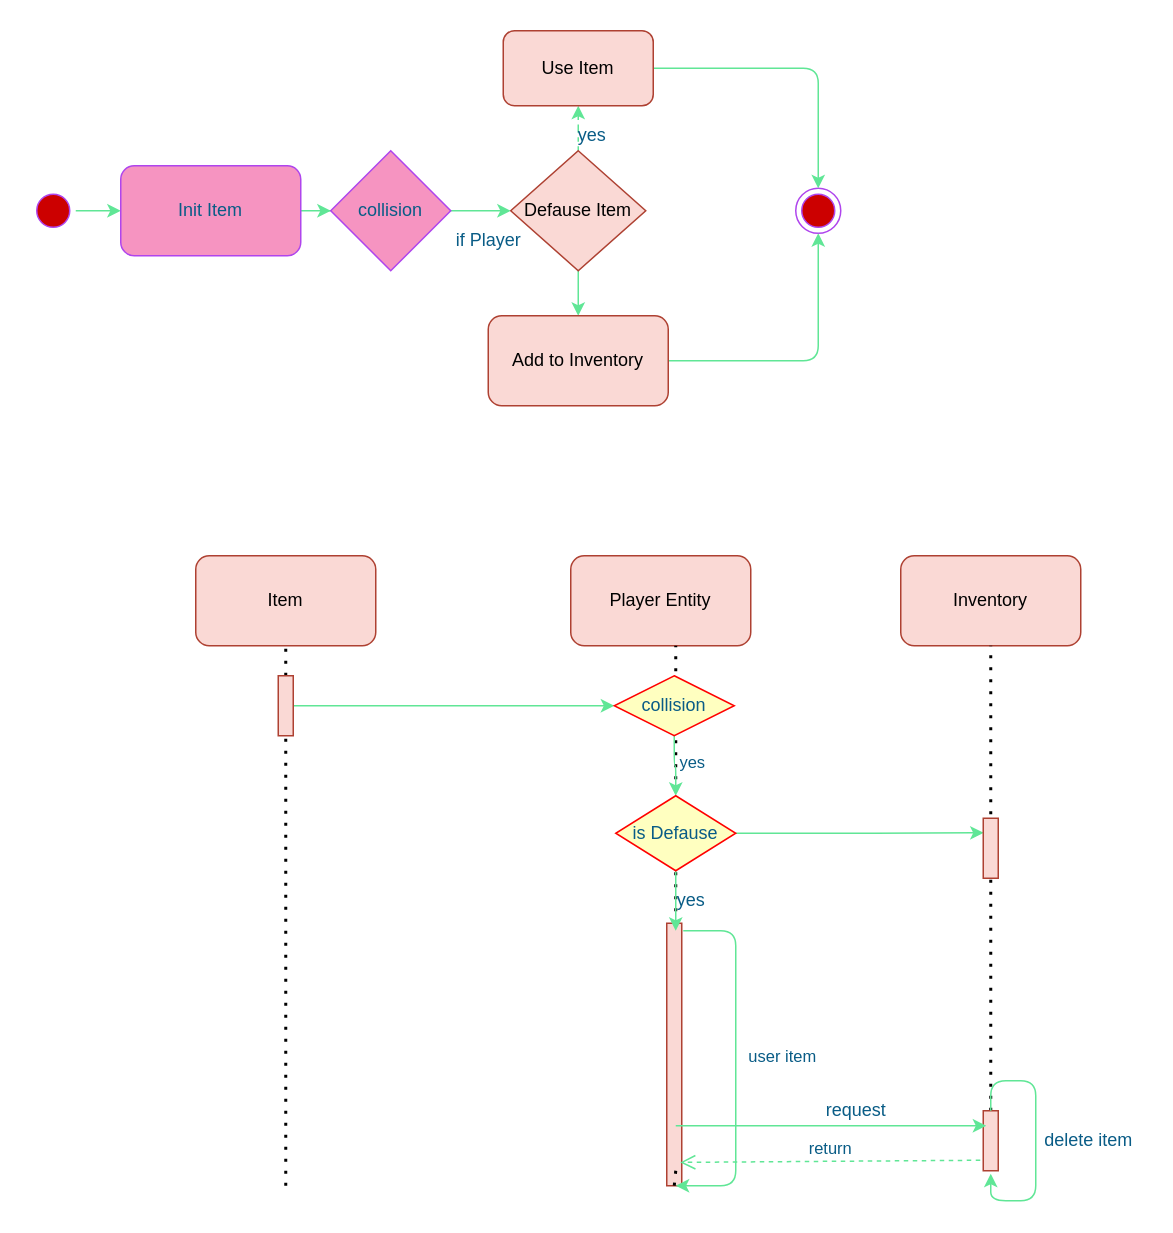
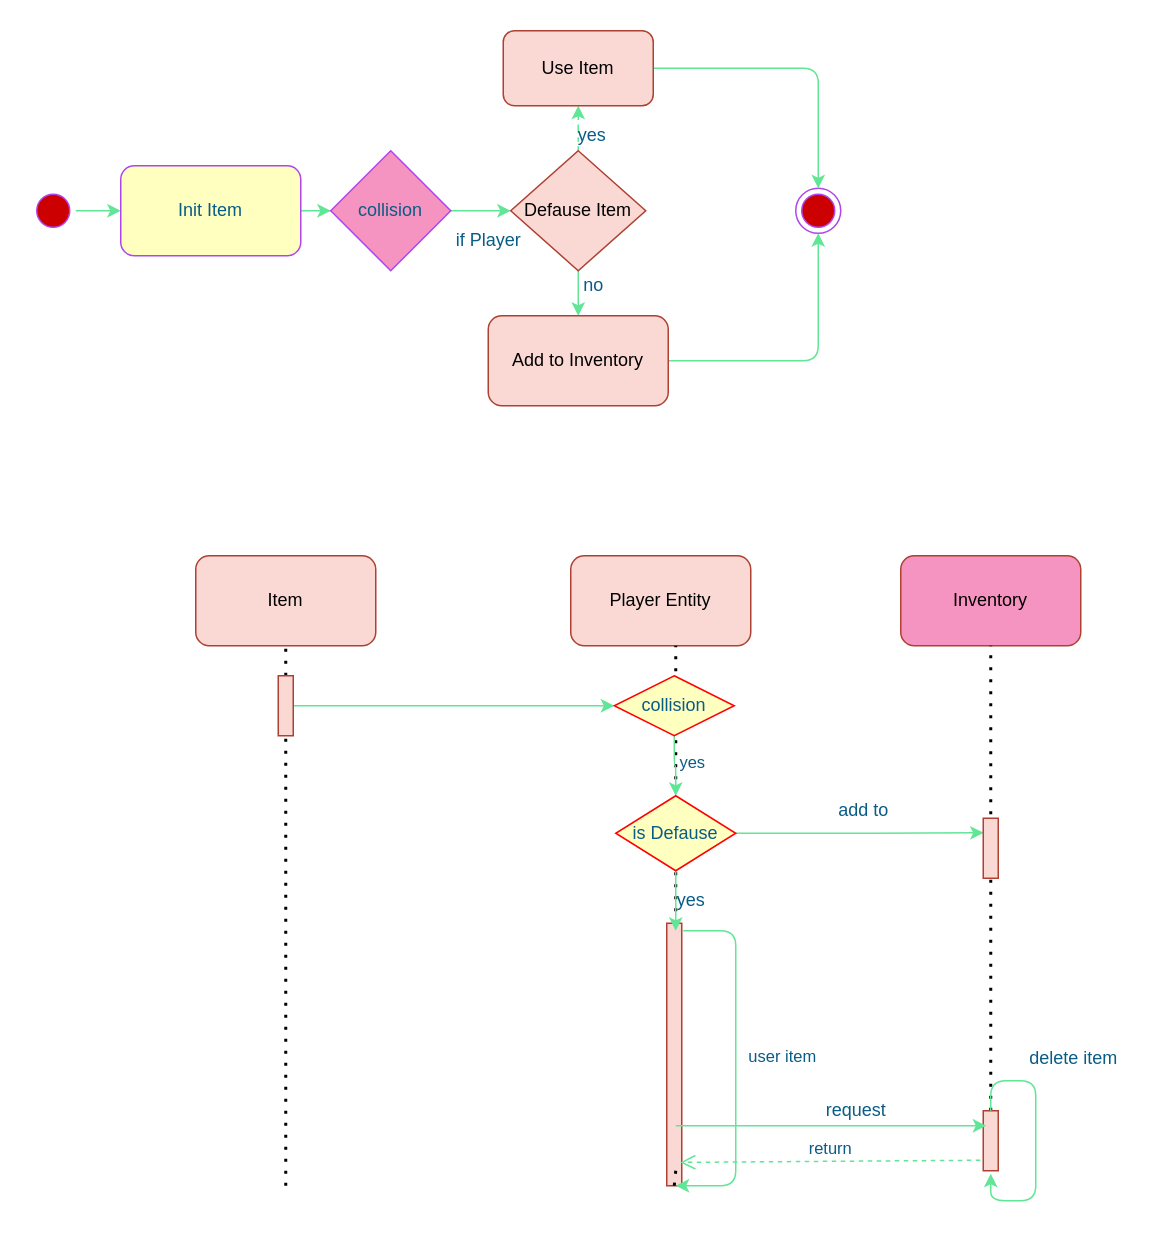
- <mxCell id="5" value="Init Item" style="rounded=1;whiteSpace=wrap;html=1;fillColor=#F694C1;strokeColor=#AF45ED;fontColor=#095C86;" vertex="1" parent="1"><mxGeometry x="80" y="110" width="120" height="60" as="geometry" /></mxCell>
+ <mxCell id="5" value="Init Item" style="rounded=1;whiteSpace=wrap;html=1;fillColor=#ffffc0;strokeColor=#AF45ED;fontColor=#095C86;" vertex="1" parent="1"><mxGeometry x="80" y="110" width="120" height="60" as="geometry" /></mxCell>
+ <mxCell id="32" value="no" style="text;html=1;align=center;verticalAlign=middle;resizable=0;points=[];autosize=1;strokeColor=none;fillColor=none;fontColor=#095C86;" vertex="1" parent="1"><mxGeometry x="380" y="180" width="30" height="20" as="geometry" /></mxCell>
- <mxCell id="36" value="Inventory" style="rounded=1;whiteSpace=wrap;html=1;sketch=0;strokeColor=#ae4132;fillColor=#fad9d5;" vertex="1" parent="1"><mxGeometry x="600" y="370" width="120" height="60" as="geometry" /></mxCell>
+ <mxCell id="36" value="Inventory" style="rounded=1;whiteSpace=wrap;html=1;sketch=0;strokeColor=#ae4132;fillColor=#f694c1;" vertex="1" parent="1"><mxGeometry x="600" y="370" width="120" height="60" as="geometry" /></mxCell>
+ <mxCell id="41" value="add to" style="text;html=1;align=center;verticalAlign=middle;resizable=0;points=[];autosize=1;strokeColor=none;fillColor=none;fontColor=#095C86;" vertex="1" parent="1"><mxGeometry x="550" y="530" width="50" height="20" as="geometry" /></mxCell>
- <mxCell id="47" value="delete item" style="text;html=1;align=center;verticalAlign=middle;resizable=0;points=[];autosize=1;strokeColor=none;fillColor=none;fontColor=#095C86;" vertex="1" parent="1"><mxGeometry x="690" y="750" width="70" height="20" as="geometry" /></mxCell>
+ <mxCell id="47" value="delete item" style="text;html=1;align=center;verticalAlign=middle;resizable=0;points=[];autosize=1;strokeColor=none;fillColor=none;fontColor=#095C86;" vertex="1" parent="1"><mxGeometry x="680" y="695" width="70" height="20" as="geometry" /></mxCell>
